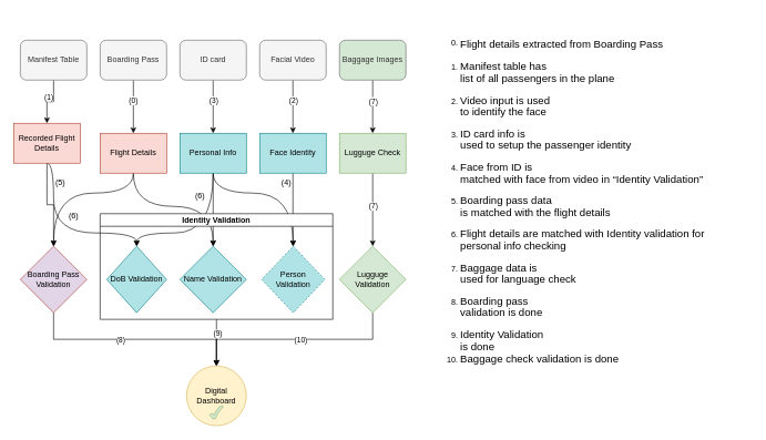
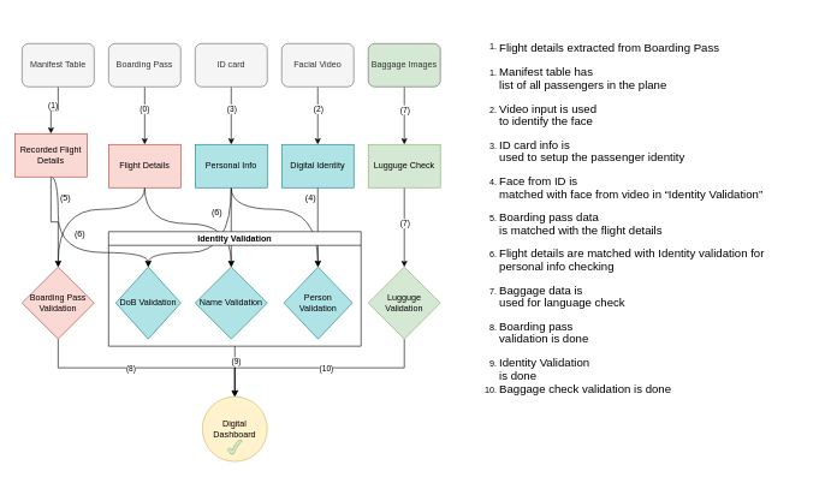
- <mxCell id="52" value="0." style="text;html=1;align=center;verticalAlign=middle;resizable=0;points=[];autosize=1;strokeColor=none;fillColor=none;" vertex="1" parent="50"><mxGeometry x="18" y="30" width="30" height="30" as="geometry" /></mxCell>
+ <mxCell id="52" value="1." style="text;html=1;align=center;verticalAlign=middle;resizable=0;points=[];autosize=1;strokeColor=none;fillColor=none;" vertex="1" parent="50"><mxGeometry x="18" y="30" width="30" height="30" as="geometry" /></mxCell>
- <mxCell id="28" value="Face Identity" style="rounded=0;whiteSpace=wrap;html=1;fillColor=#b0e3e6;strokeColor=#0e8088;" vertex="1" parent="1"><mxGeometry x="390" y="200" width="100" height="60" as="geometry" /></mxCell>
+ <mxCell id="28" value="Digital Identity" style="rounded=0;whiteSpace=wrap;html=1;fillColor=#b0e3e6;strokeColor=#0e8088;" vertex="1" parent="1"><mxGeometry x="390" y="200" width="100" height="60" as="geometry" /></mxCell>
- <mxCell id="22" value="Boarding Pass Validation" style="rhombus;whiteSpace=wrap;html=1;rounded=0;arcSize=16;strokeOpacity=100;fillColor=#e1d5e7;strokeColor=#ae4132;" vertex="1" parent="1"><mxGeometry x="30" y="370" width="100" height="100" as="geometry" /></mxCell>
+ <mxCell id="22" value="Boarding Pass Validation" style="rhombus;whiteSpace=wrap;html=1;rounded=0;arcSize=16;strokeOpacity=100;fillColor=#fad9d5;strokeColor=#ae4132;" vertex="1" parent="1"><mxGeometry x="30" y="370" width="100" height="100" as="geometry" /></mxCell>
- <mxCell id="43" value="Person Validation" style="rhombus;whiteSpace=wrap;html=1;rounded=0;arcSize=16;strokeOpacity=100;fillColor=#b0e3e6;strokeColor=#0e8088;dashed=1;" vertex="1" parent="40"><mxGeometry x="243" y="49" width="95" height="100" as="geometry" /></mxCell>
+ <mxCell id="43" value="Person Validation" style="rhombus;whiteSpace=wrap;html=1;rounded=0;arcSize=16;strokeOpacity=100;fillColor=#b0e3e6;strokeColor=#0e8088;" vertex="1" parent="40"><mxGeometry x="243" y="49" width="95" height="100" as="geometry" /></mxCell>
